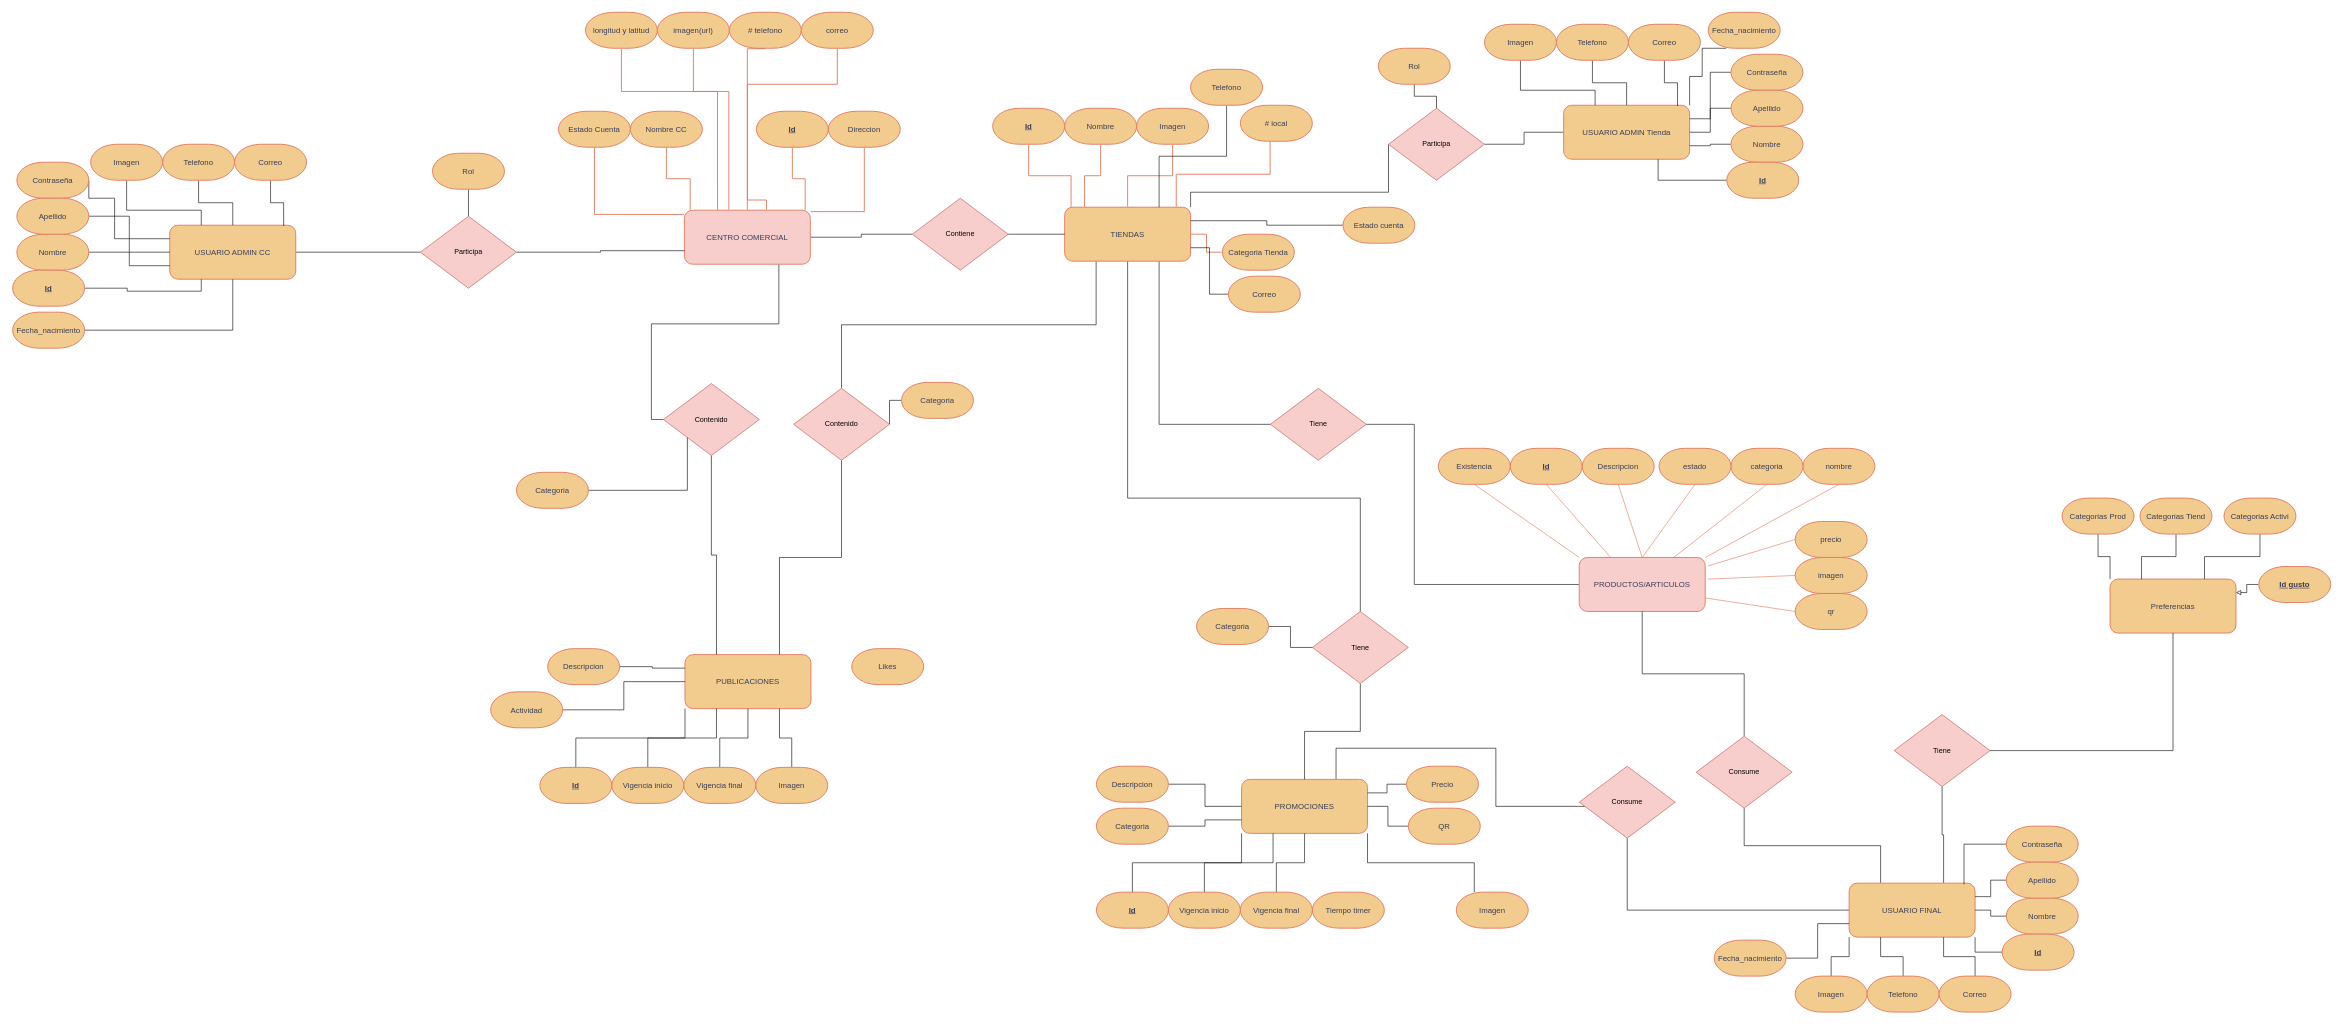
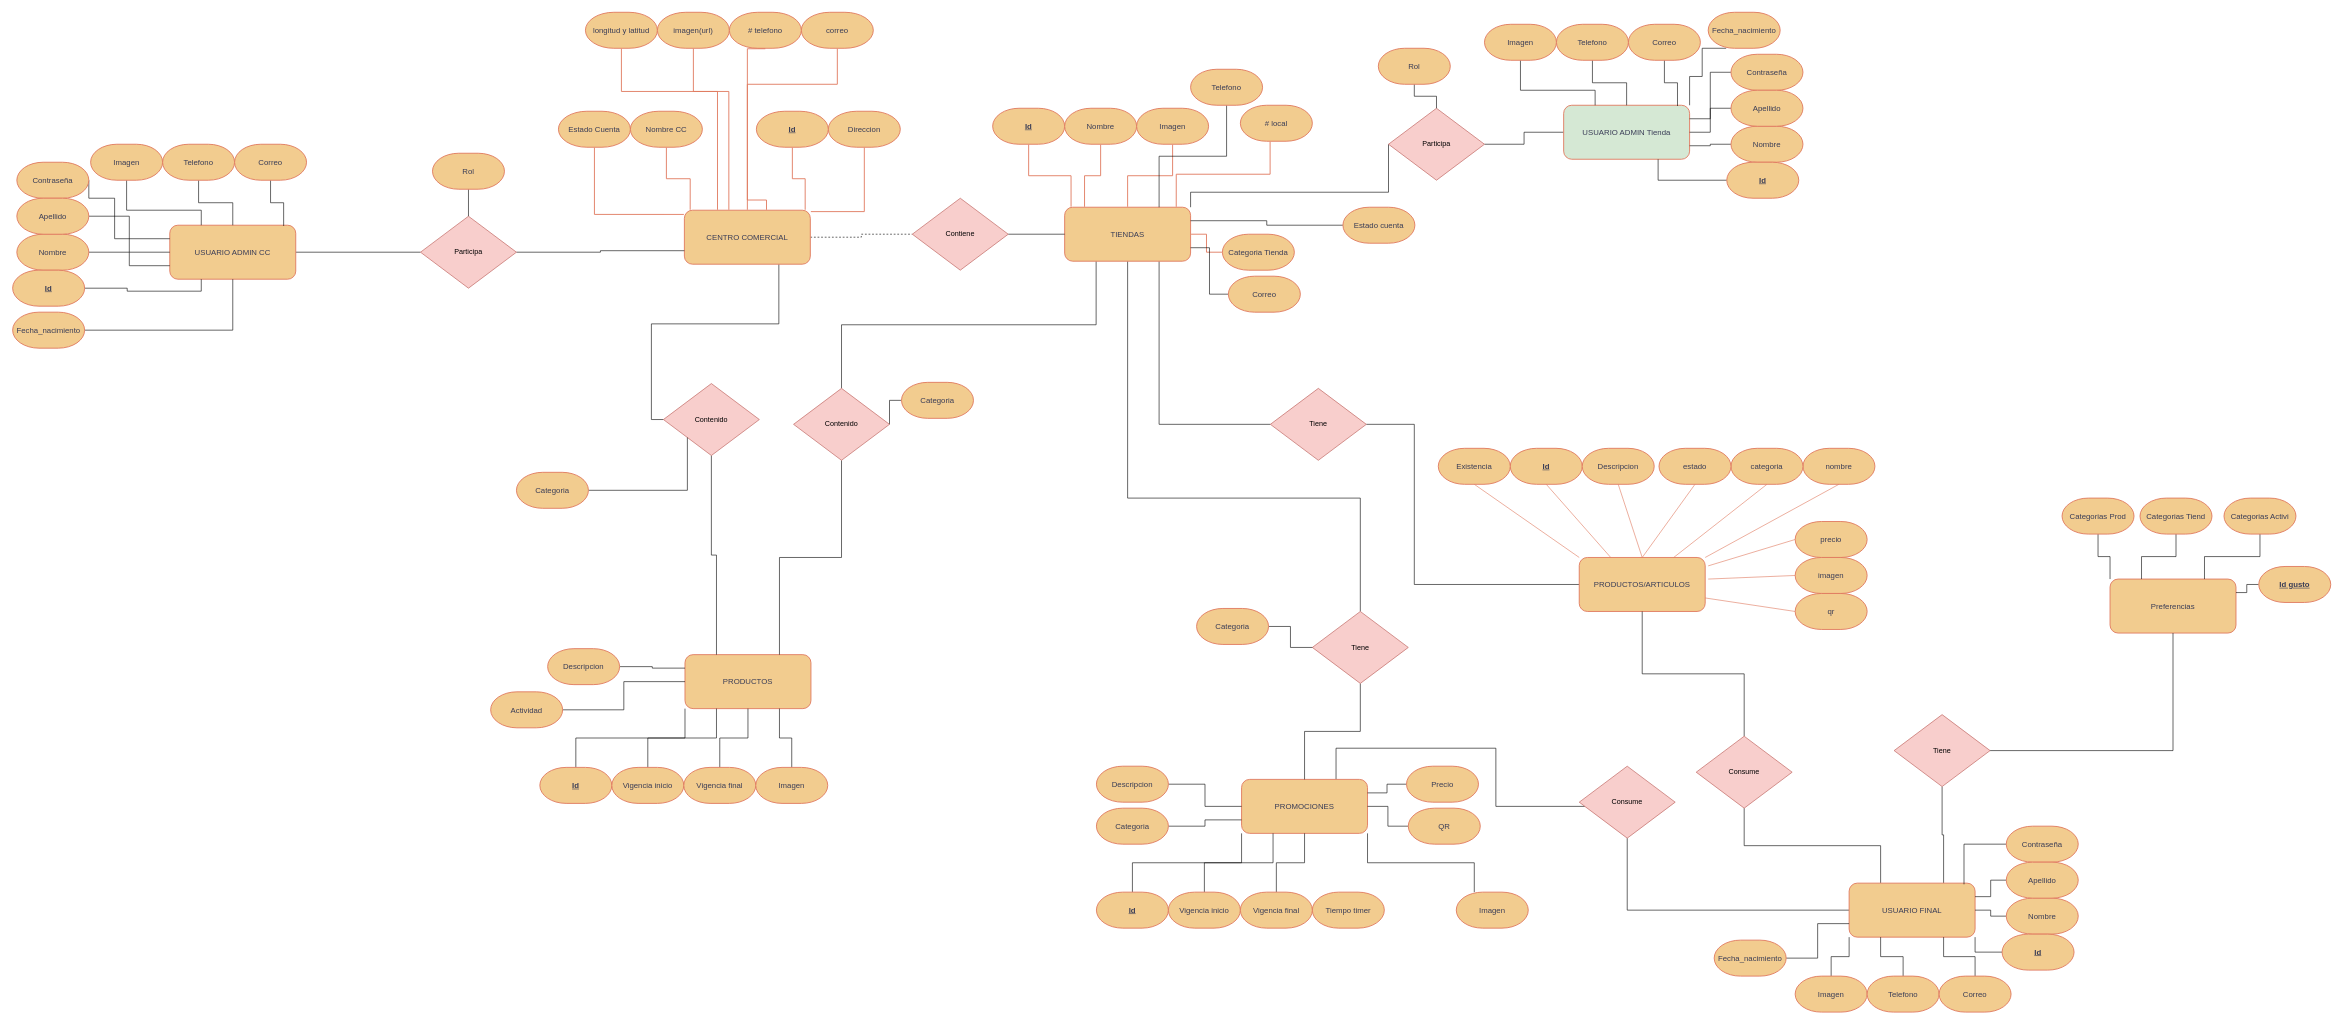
- <mxCell id="152" value="USUARIO ADMIN Tienda" style="html=1;overflow=block;blockSpacing=1;whiteSpace=wrap;fontSize=13;fontColor=#393C56;spacing=9;strokeOpacity=100;strokeWidth=1.5;rounded=1;labelBackgroundColor=none;fillColor=#F2CC8F;strokeColor=#E07A5F;" vertex="1" parent="1"><mxGeometry x="2606" y="175" width="210" height="90" as="geometry" /></mxCell>
+ <mxCell id="152" value="USUARIO ADMIN Tienda" style="html=1;overflow=block;blockSpacing=1;whiteSpace=wrap;fontSize=13;fontColor=#393C56;spacing=9;strokeOpacity=100;strokeWidth=1.5;rounded=1;labelBackgroundColor=none;fillColor=#d5e8d4;strokeColor=#E07A5F;" vertex="1" parent="1"><mxGeometry x="2606" y="175" width="210" height="90" as="geometry" /></mxCell>
- <mxCell id="4" style="edgeStyle=orthogonalEdgeStyle;rounded=0;orthogonalLoop=1;jettySize=auto;html=1;endArrow=none;endFill=0;" parent="1" source="6" target="93" edge="1"><mxGeometry relative="1" as="geometry" /></mxCell>
+ <mxCell id="4" style="edgeStyle=orthogonalEdgeStyle;rounded=0;orthogonalLoop=1;jettySize=auto;html=1;endArrow=none;endFill=0;dashed=1;" parent="1" source="6" target="93" edge="1"><mxGeometry relative="1" as="geometry" /></mxCell>
- <mxCell id="6" value="CENTRO COMERCIAL" style="html=1;overflow=block;blockSpacing=1;whiteSpace=wrap;fontSize=13;fontColor=#393C56;spacing=9;strokeOpacity=100;strokeWidth=1.5;rounded=1;labelBackgroundColor=none;fillColor=#f8cecc;strokeColor=#E07A5F;" parent="1" vertex="1"><mxGeometry x="1140" y="350" width="210" height="90" as="geometry" /></mxCell>
+ <mxCell id="6" value="CENTRO COMERCIAL" style="html=1;overflow=block;blockSpacing=1;whiteSpace=wrap;fontSize=13;fontColor=#393C56;spacing=9;strokeOpacity=100;strokeWidth=1.5;rounded=1;labelBackgroundColor=none;fillColor=#F2CC8F;strokeColor=#E07A5F;" parent="1" vertex="1"><mxGeometry x="1140" y="350" width="210" height="90" as="geometry" /></mxCell>
- <mxCell id="12" value="PRODUCTOS/ARTICULOS" style="html=1;overflow=block;blockSpacing=1;whiteSpace=wrap;fontSize=13;fontColor=#393C56;spacing=9;strokeOpacity=100;strokeWidth=1.5;rounded=1;labelBackgroundColor=none;fillColor=#f8cecc;strokeColor=#E07A5F;" parent="1" vertex="1"><mxGeometry x="2632" y="929" width="210" height="90" as="geometry" /></mxCell>
+ <mxCell id="12" value="PRODUCTOS/ARTICULOS" style="html=1;overflow=block;blockSpacing=1;whiteSpace=wrap;fontSize=13;fontColor=#393C56;spacing=9;strokeOpacity=100;strokeWidth=1.5;rounded=1;labelBackgroundColor=none;fillColor=#F2CC8F;strokeColor=#E07A5F;" parent="1" vertex="1"><mxGeometry x="2632" y="929" width="210" height="90" as="geometry" /></mxCell>
- <mxCell id="171" style="edgeStyle=orthogonalEdgeStyle;rounded=0;orthogonalLoop=1;jettySize=auto;html=1;entryX=1;entryY=0.25;entryDx=0;entryDy=0;endArrow=block;endFill=0;" edge="1" parent="1" source="172" target="135"><mxGeometry relative="1" as="geometry" /></mxCell>
+ <mxCell id="171" style="edgeStyle=orthogonalEdgeStyle;rounded=0;orthogonalLoop=1;jettySize=auto;html=1;entryX=1;entryY=0.25;entryDx=0;entryDy=0;endArrow=none;endFill=0;" edge="1" parent="1" source="172" target="135"><mxGeometry relative="1" as="geometry" /></mxCell>
- <mxCell id="108" value="Likes" style="html=1;overflow=block;blockSpacing=1;whiteSpace=wrap;fontSize=13;fontColor=#393C56;spacing=3.8;strokeOpacity=100;strokeWidth=1.5;rounded=1;arcSize=73;labelBackgroundColor=none;fillColor=#F2CC8F;strokeColor=#E07A5F;" parent="1" vertex="1"><mxGeometry x="1419" y="1081" width="120" height="60" as="geometry" /></mxCell>
- <mxCell id="97" value="PUBLICACIONES" style="html=1;overflow=block;blockSpacing=1;whiteSpace=wrap;fontSize=13;fontColor=#393C56;spacing=9;strokeOpacity=100;strokeWidth=1.5;rounded=1;labelBackgroundColor=none;fillColor=#F2CC8F;strokeColor=#E07A5F;" parent="1" vertex="1"><mxGeometry x="1141" y="1091" width="210" height="90" as="geometry" /></mxCell>
+ <mxCell id="97" value="PRODUCTOS" style="html=1;overflow=block;blockSpacing=1;whiteSpace=wrap;fontSize=13;fontColor=#393C56;spacing=9;strokeOpacity=100;strokeWidth=1.5;rounded=1;labelBackgroundColor=none;fillColor=#F2CC8F;strokeColor=#E07A5F;" parent="1" vertex="1"><mxGeometry x="1141" y="1091" width="210" height="90" as="geometry" /></mxCell>
